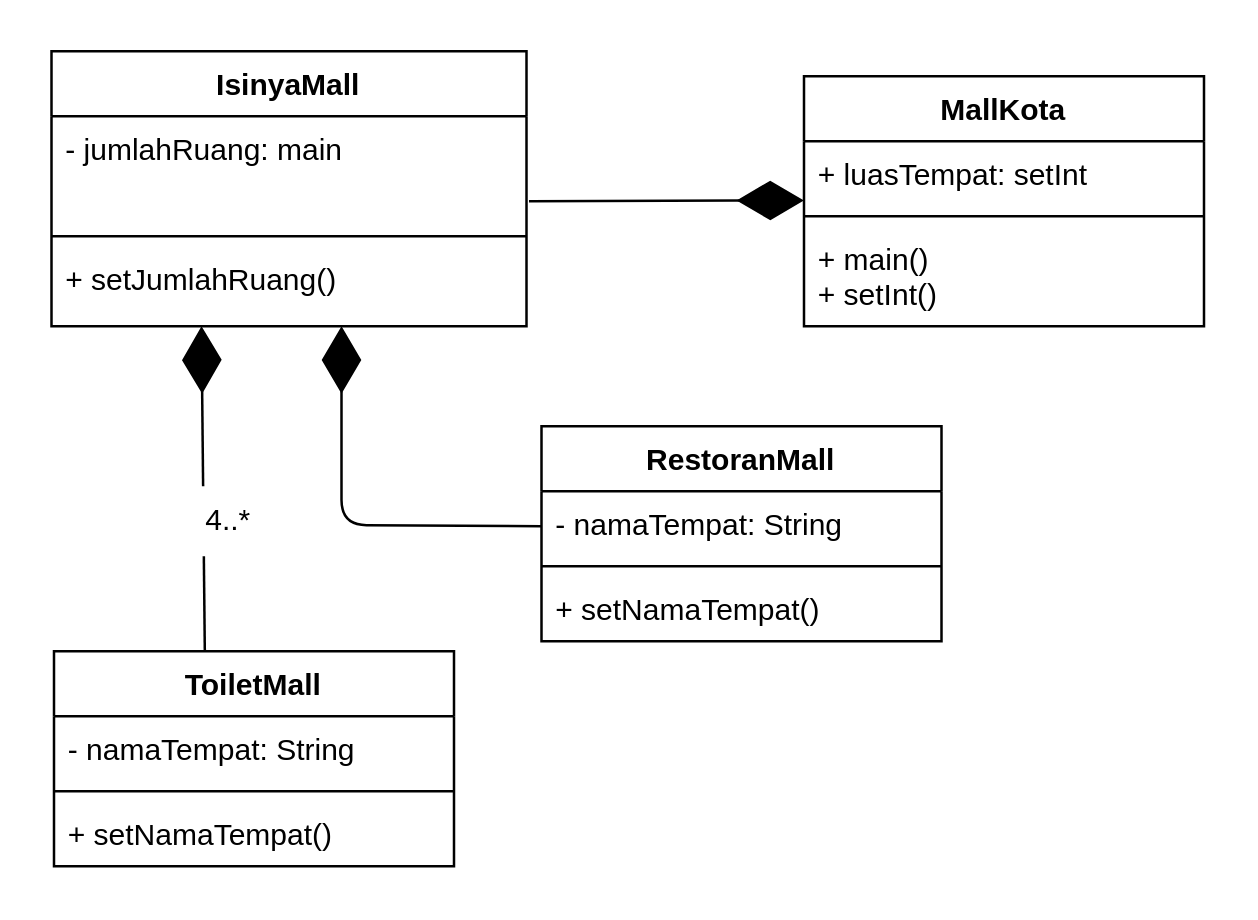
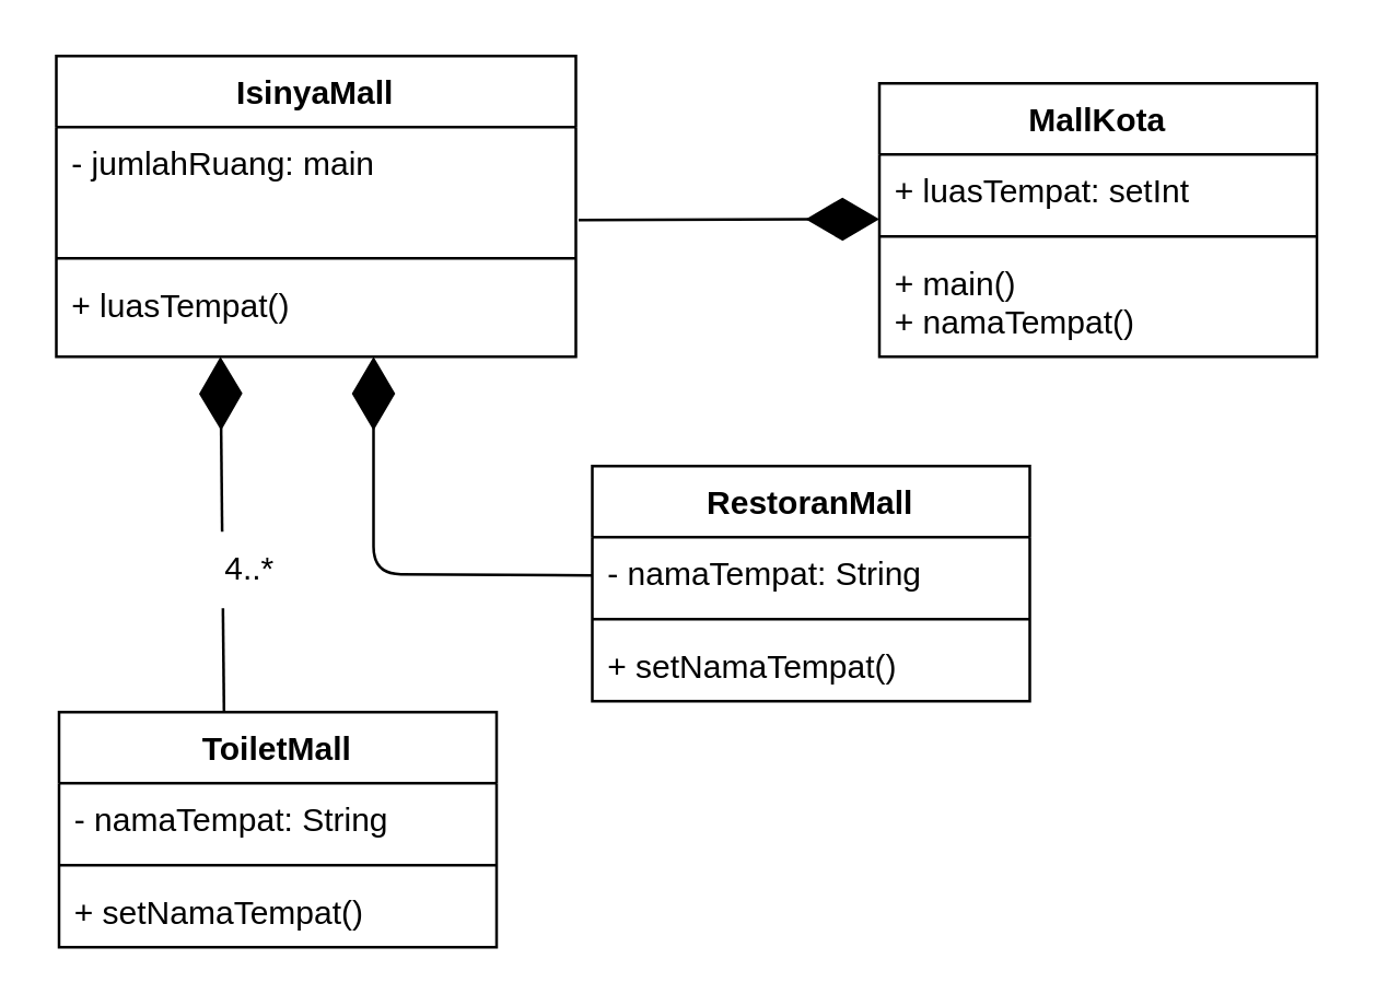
- <mxCell id="20" value="+ main()&#10;+ setInt()" style="text;strokeColor=none;fillColor=none;align=left;verticalAlign=top;spacingLeft=4;spacingRight=4;overflow=hidden;rotatable=0;points=[[0,0.5],[1,0.5]];portConstraint=eastwest;" parent="17" vertex="1"><mxGeometry y="60" width="160" height="40" as="geometry" /></mxCell>
+ <mxCell id="20" value="+ main()&#10;+ namaTempat()" style="text;strokeColor=none;fillColor=none;align=left;verticalAlign=top;spacingLeft=4;spacingRight=4;overflow=hidden;rotatable=0;points=[[0,0.5],[1,0.5]];portConstraint=eastwest;" parent="17" vertex="1"><mxGeometry y="60" width="160" height="40" as="geometry" /></mxCell>
- <mxCell id="5" value="+ setJumlahRuang()" style="text;strokeColor=none;fillColor=none;align=left;verticalAlign=top;spacingLeft=4;spacingRight=4;overflow=hidden;rotatable=0;points=[[0,0.5],[1,0.5]];portConstraint=eastwest;" parent="2" vertex="1"><mxGeometry y="78" width="190" height="32" as="geometry" /></mxCell>
+ <mxCell id="5" value="+ luasTempat()" style="text;strokeColor=none;fillColor=none;align=left;verticalAlign=top;spacingLeft=4;spacingRight=4;overflow=hidden;rotatable=0;points=[[0,0.5],[1,0.5]];portConstraint=eastwest;" parent="2" vertex="1"><mxGeometry y="78" width="190" height="32" as="geometry" /></mxCell>
